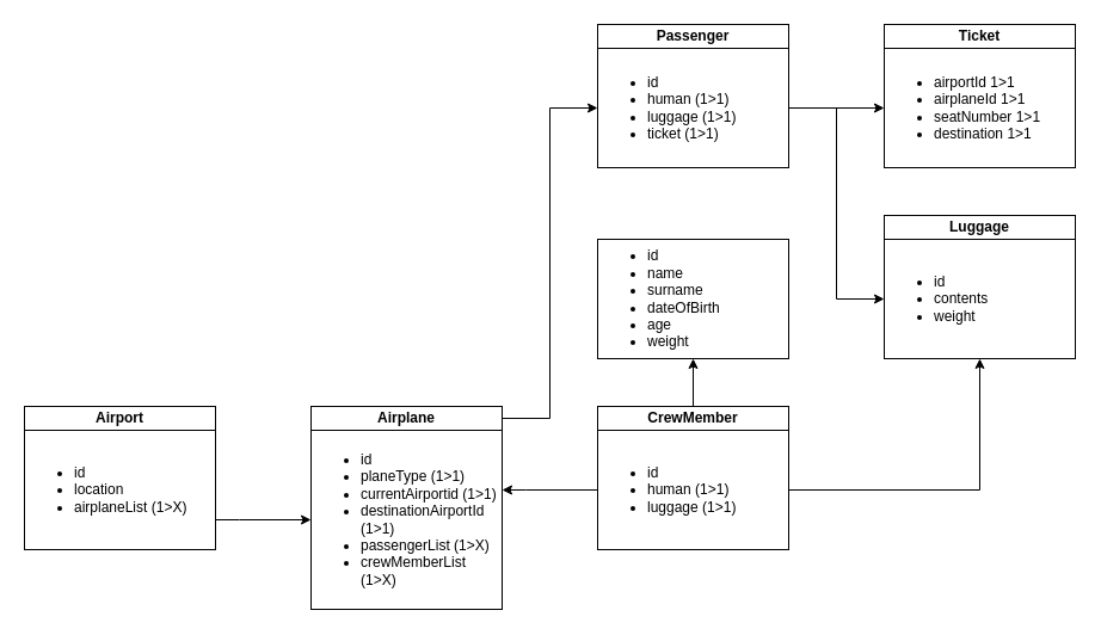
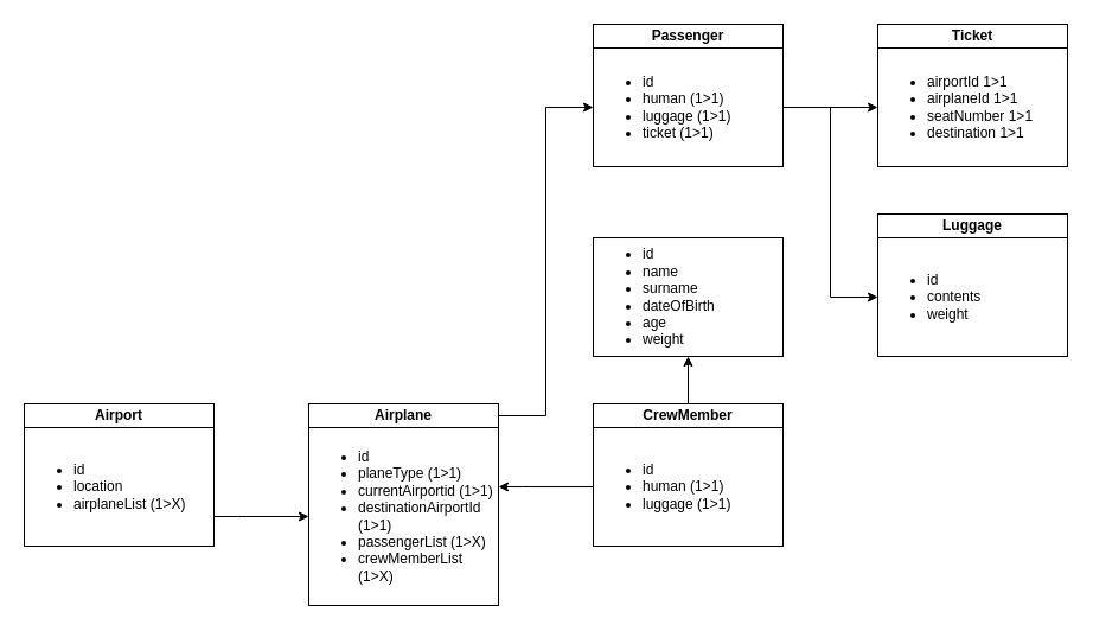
- <mxCell id="15" style="edgeStyle=orthogonalEdgeStyle;rounded=0;orthogonalLoop=1;jettySize=auto;html=1;entryX=0.5;entryY=1;entryDx=0;entryDy=0;" edge="1" parent="1" source="11" target="8"><mxGeometry relative="1" as="geometry"><Array as="points"><mxPoint x="820" y="410" /></Array></mxGeometry></mxCell>
